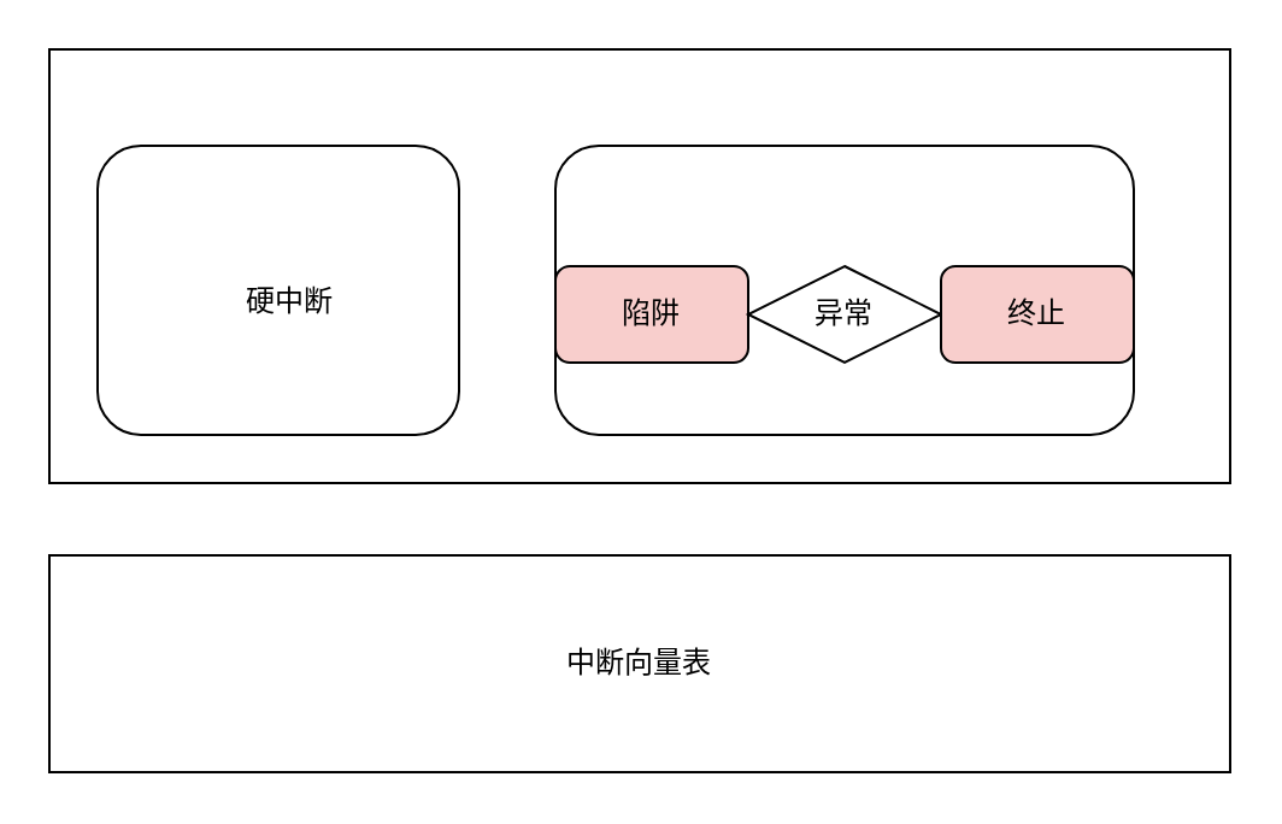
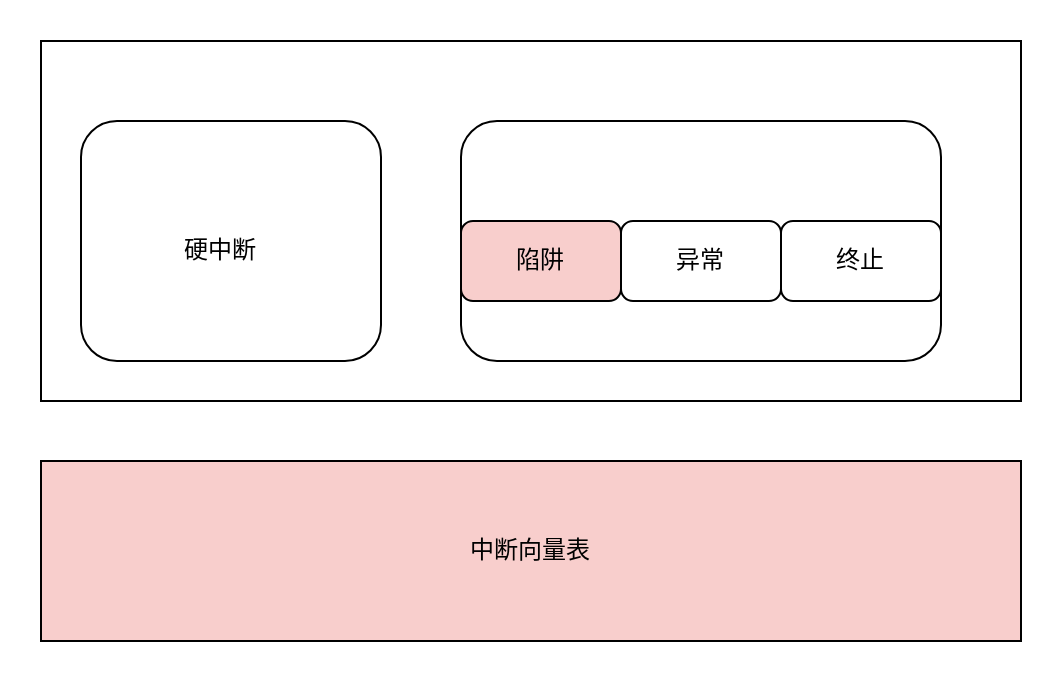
- <mxCell id="5" value="硬中断" style="text;html=1;strokeColor=none;fillColor=none;align=center;verticalAlign=middle;whiteSpace=wrap;rounded=0;" vertex="1" parent="1"><mxGeometry x="90" y="110" width="60" height="30" as="geometry" /></mxCell>
+ <mxCell id="5" value="硬中断" style="text;html=1;strokeColor=none;fillColor=none;align=center;verticalAlign=middle;whiteSpace=wrap;rounded=0;" vertex="1" parent="1"><mxGeometry x="80" y="110" width="60" height="30" as="geometry" /></mxCell>
- <mxCell id="7" value="异常" style="rhombus;whiteSpace=wrap;html=1;" vertex="1" parent="1"><mxGeometry x="310" y="110" width="80" height="40" as="geometry" /></mxCell>
+ <mxCell id="7" value="异常" style="rounded=1;whiteSpace=wrap;html=1;" vertex="1" parent="1"><mxGeometry x="310" y="110" width="80" height="40" as="geometry" /></mxCell>
- <mxCell id="8" value="终止" style="rounded=1;whiteSpace=wrap;html=1;fillColor=#f8cecc;" vertex="1" parent="1"><mxGeometry x="390" y="110" width="80" height="40" as="geometry" /></mxCell>
+ <mxCell id="8" value="终止" style="rounded=1;whiteSpace=wrap;html=1;" vertex="1" parent="1"><mxGeometry x="390" y="110" width="80" height="40" as="geometry" /></mxCell>
- <mxCell id="9" value="中断向量表" style="rounded=0;whiteSpace=wrap;html=1;" vertex="1" parent="1"><mxGeometry x="20" y="230" width="490" height="90" as="geometry" /></mxCell>
+ <mxCell id="9" value="中断向量表" style="rounded=0;whiteSpace=wrap;html=1;fillColor=#f8cecc;" vertex="1" parent="1"><mxGeometry x="20" y="230" width="490" height="90" as="geometry" /></mxCell>
